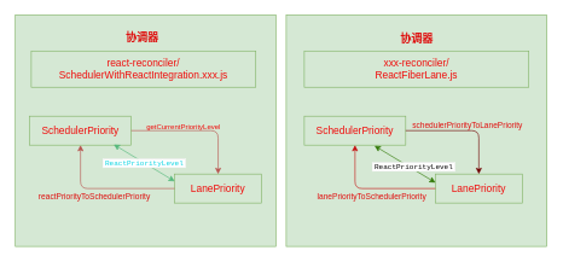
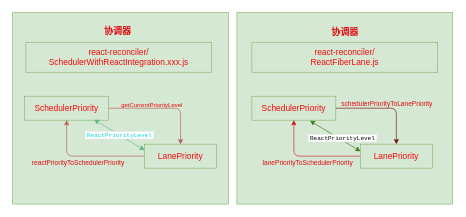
- <mxCell id="14" value="xxx-reconciler/&lt;br&gt;ReactFiberLane.js" style="rounded=0;whiteSpace=wrap;html=1;fillColor=#d5e8d4;strokeColor=#82b366;fontColor=#f00a0a;fontSize=14;" vertex="1" parent="1"><mxGeometry x="419" y="70" width="310" height="50" as="geometry" /></mxCell>
+ <mxCell id="14" value="react-reconciler/&lt;br&gt;ReactFiberLane.js" style="rounded=0;whiteSpace=wrap;html=1;fillColor=#d5e8d4;strokeColor=#82b366;fontColor=#f00a0a;fontSize=14;" vertex="1" parent="1"><mxGeometry x="419" y="70" width="310" height="50" as="geometry" /></mxCell>
